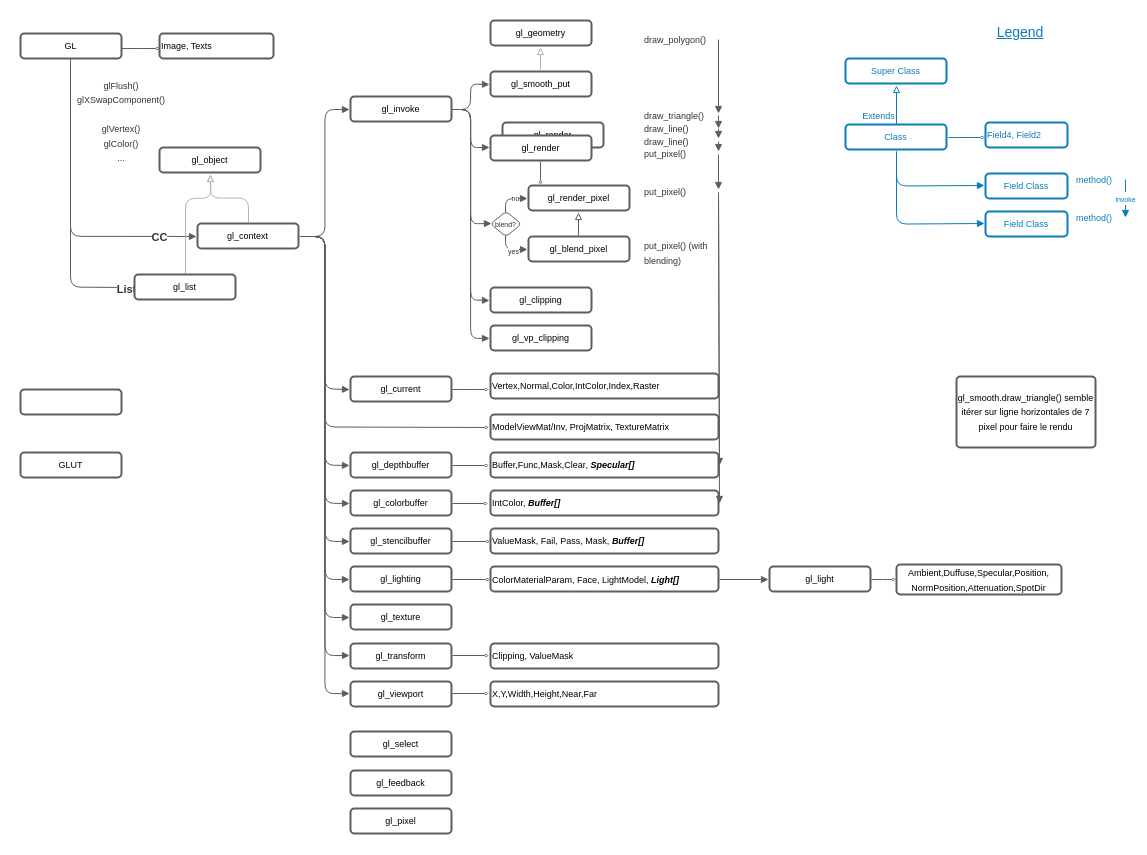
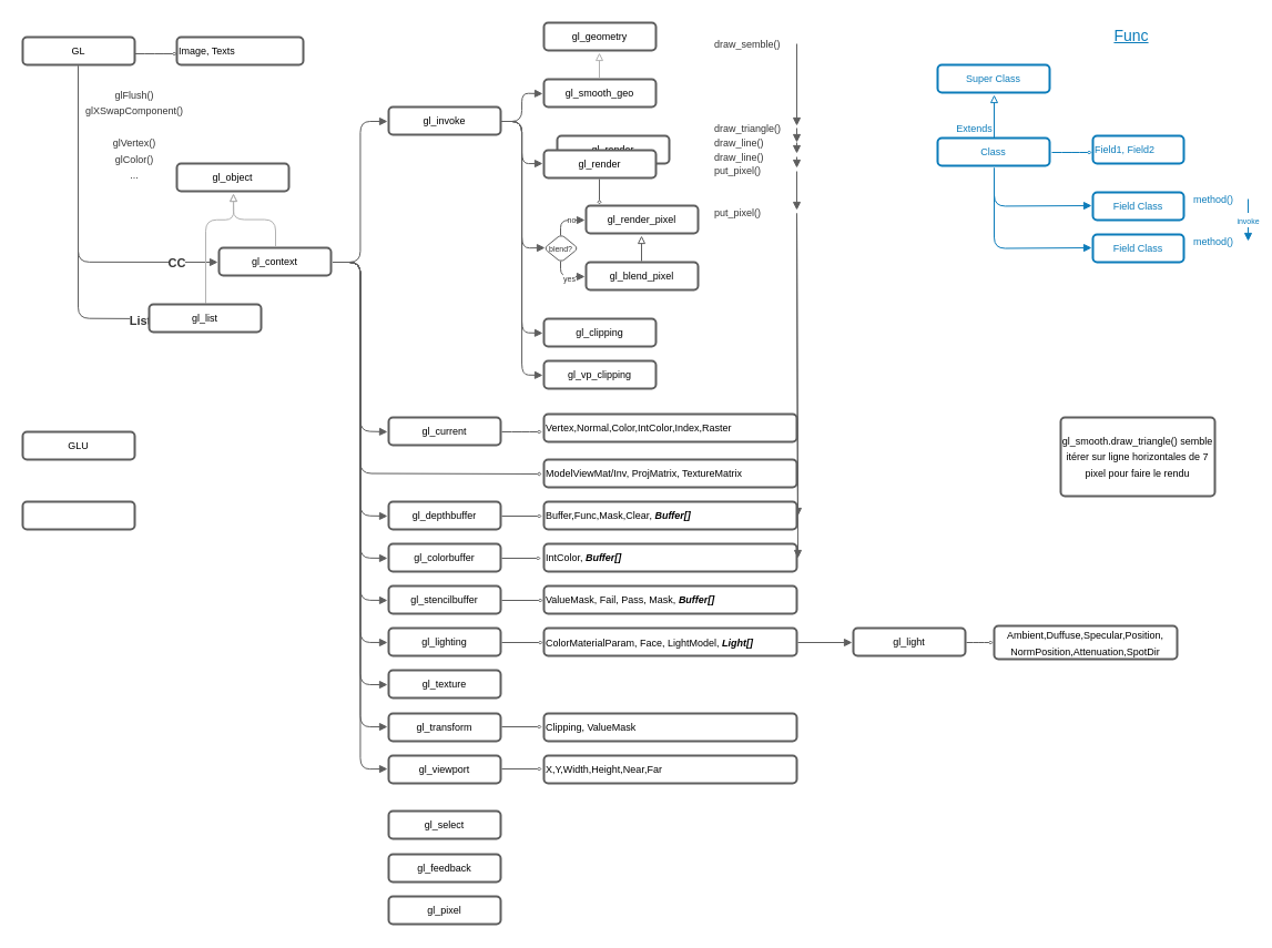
- <mxCell id="202" value="&lt;p style=&quot;align:center;margin-left:0;margin-right:0;margin-top:0px;margin-bottom:0px;text-indent:0;valign:middle;direction:ltr;&quot;&gt;&lt;font style=&quot;font-size:14px;font-family:Arial;color:#0c7cba;direction:ltr;letter-spacing:0px;line-height:100%;opacity:1&quot;&gt;&lt;u&gt;Legend&lt;/u&gt;&lt;/font&gt;&lt;/p&gt;" style="text;vsdxID=145;fillColor=none;gradientColor=none;fillOpacity=0;strokeOpacity=0;strokeWidth=2;spacingTop=-3;spacingBottom=-3;spacingLeft=-3;spacingRight=-3;labelBackgroundColor=none;rounded=1;strokeColor=none;html=1;whiteSpace=wrap;verticalAlign=middle;align=center;;html=1;" parent="200" vertex="1"><mxGeometry x="3.18" y="2.78" width="76.2" height="19.05" as="geometry" /></mxCell>
+ <mxCell id="202" value="&lt;p style=&quot;align:center;margin-left:0;margin-right:0;margin-top:0px;margin-bottom:0px;text-indent:0;valign:middle;direction:ltr;&quot;&gt;&lt;font style=&quot;font-size:14px;font-family:Arial;color:#0c7cba;direction:ltr;letter-spacing:0px;line-height:100%;opacity:1&quot;&gt;&lt;u&gt;Func&lt;/u&gt;&lt;/font&gt;&lt;/p&gt;" style="text;vsdxID=145;fillColor=none;gradientColor=none;fillOpacity=0;strokeOpacity=0;strokeWidth=2;spacingTop=-3;spacingBottom=-3;spacingLeft=-3;spacingRight=-3;labelBackgroundColor=none;rounded=1;strokeColor=none;html=1;whiteSpace=wrap;verticalAlign=middle;align=center;;html=1;" parent="200" vertex="1"><mxGeometry x="3.18" y="2.78" width="76.2" height="19.05" as="geometry" /></mxCell>
- <mxCell id="36" value="&lt;p style=&quot;align:left;margin-left:0;margin-right:0;margin-top:0px;margin-bottom:0px;text-indent:0;valign:middle;direction:ltr;&quot;&gt;&lt;font style=&quot;font-size:9px;font-family:Arial;color:#333333;direction:ltr;letter-spacing:0px;line-height:100%;opacity:1&quot;&gt;draw_polygon()&lt;/font&gt;&lt;/p&gt;" style="text;vsdxID=23;fillColor=none;gradientColor=none;fillOpacity=0;strokeOpacity=0;strokeWidth=2;spacingTop=-3;spacingBottom=-3;spacingLeft=-3;spacingRight=-3;labelBackgroundColor=none;rounded=1;strokeColor=none;html=1;whiteSpace=wrap;verticalAlign=middle;align=left;;html=1;" parent="34" vertex="1"><mxGeometry x="3.17" y="2.48" width="69.85" height="6.35" as="geometry" /></mxCell>
+ <mxCell id="36" value="&lt;p style=&quot;align:left;margin-left:0;margin-right:0;margin-top:0px;margin-bottom:0px;text-indent:0;valign:middle;direction:ltr;&quot;&gt;&lt;font style=&quot;font-size:9px;font-family:Arial;color:#333333;direction:ltr;letter-spacing:0px;line-height:100%;opacity:1&quot;&gt;draw_semble()&lt;/font&gt;&lt;/p&gt;" style="text;vsdxID=23;fillColor=none;gradientColor=none;fillOpacity=0;strokeOpacity=0;strokeWidth=2;spacingTop=-3;spacingBottom=-3;spacingLeft=-3;spacingRight=-3;labelBackgroundColor=none;rounded=1;strokeColor=none;html=1;whiteSpace=wrap;verticalAlign=middle;align=left;;html=1;" parent="34" vertex="1"><mxGeometry x="3.17" y="2.48" width="69.85" height="6.35" as="geometry" /></mxCell>
- <mxCell id="23" value="&lt;p style=&quot;align:center;margin-left:0;margin-right:0;margin-top:0px;margin-bottom:0px;text-indent:0;valign:middle;direction:ltr;&quot;&gt;&lt;font style=&quot;font-size:9px;font-family:Arial;color:#000000;direction:ltr;letter-spacing:0px;line-height:100%;opacity:1&quot;&gt;gl_smooth_put&lt;/font&gt;&lt;/p&gt;" style="text;vsdxID=14;fillColor=none;gradientColor=none;strokeColor=none;strokeWidth=2;spacingTop=-3;spacingBottom=-3;spacingLeft=-3;spacingRight=-3;labelBackgroundColor=none;rounded=1;html=1;whiteSpace=wrap;verticalAlign=middle;align=center;;html=1;" parent="21" vertex="1"><mxGeometry x="3.17" y="2.78" width="95.25" height="19.05" as="geometry" /></mxCell>
+ <mxCell id="23" value="&lt;p style=&quot;align:center;margin-left:0;margin-right:0;margin-top:0px;margin-bottom:0px;text-indent:0;valign:middle;direction:ltr;&quot;&gt;&lt;font style=&quot;font-size:9px;font-family:Arial;color:#000000;direction:ltr;letter-spacing:0px;line-height:100%;opacity:1&quot;&gt;gl_smooth_geo&lt;/font&gt;&lt;/p&gt;" style="text;vsdxID=14;fillColor=none;gradientColor=none;strokeColor=none;strokeWidth=2;spacingTop=-3;spacingBottom=-3;spacingLeft=-3;spacingRight=-3;labelBackgroundColor=none;rounded=1;html=1;whiteSpace=wrap;verticalAlign=middle;align=center;;html=1;" parent="21" vertex="1"><mxGeometry x="3.17" y="2.78" width="95.25" height="19.05" as="geometry" /></mxCell>
- <mxCell id="184" value="&lt;p style=&quot;align:left;margin-left:0;margin-right:0;margin-top:0px;margin-bottom:0px;text-indent:0;valign:middle;direction:ltr;&quot;&gt;&lt;font style=&quot;font-size:9px;font-family:Arial;color:#0c7cba;direction:ltr;letter-spacing:0px;line-height:100%;opacity:1&quot;&gt;Field4, Field2&lt;/font&gt;&lt;/p&gt;" style="text;vsdxID=128;fillColor=none;gradientColor=none;strokeColor=none;strokeWidth=2;spacingTop=-3;spacingBottom=-3;spacingLeft=-3;spacingRight=-3;labelBackgroundColor=none;rounded=1;html=1;whiteSpace=wrap;verticalAlign=middle;align=left;;html=1;" parent="182" vertex="1"><mxGeometry x="3.18" y="2.78" width="76.2" height="19.05" as="geometry" /></mxCell>
+ <mxCell id="184" value="&lt;p style=&quot;align:left;margin-left:0;margin-right:0;margin-top:0px;margin-bottom:0px;text-indent:0;valign:middle;direction:ltr;&quot;&gt;&lt;font style=&quot;font-size:9px;font-family:Arial;color:#0c7cba;direction:ltr;letter-spacing:0px;line-height:100%;opacity:1&quot;&gt;Field1, Field2&lt;/font&gt;&lt;/p&gt;" style="text;vsdxID=128;fillColor=none;gradientColor=none;strokeColor=none;strokeWidth=2;spacingTop=-3;spacingBottom=-3;spacingLeft=-3;spacingRight=-3;labelBackgroundColor=none;rounded=1;html=1;whiteSpace=wrap;verticalAlign=middle;align=left;;html=1;" parent="182" vertex="1"><mxGeometry x="3.18" y="2.78" width="76.2" height="19.05" as="geometry" /></mxCell>
- <mxCell id="214" value="&lt;p style=&quot;align:left;margin-left:0;margin-right:0;margin-top:0px;margin-bottom:0px;text-indent:0;valign:middle;direction:ltr;&quot;&gt;&lt;font style=&quot;font-size:9px;font-family:Arial;color:#333333;direction:ltr;letter-spacing:0px;line-height:100%;opacity:1&quot;&gt;put_pixel() (with blending)&lt;/font&gt;&lt;/p&gt;" style="text;vsdxID=157;fillColor=none;gradientColor=none;fillOpacity=0;strokeOpacity=0;strokeWidth=2;spacingTop=-3;spacingBottom=-3;spacingLeft=-3;spacingRight=-3;labelBackgroundColor=none;rounded=1;strokeColor=none;html=1;whiteSpace=wrap;verticalAlign=middle;align=left;;html=1;" parent="212" vertex="1"><mxGeometry x="3.17" y="2.22" width="69.85" height="26.67" as="geometry" /></mxCell>
+ <mxCell id="173" value="&lt;p style=&quot;align:center;margin-left:0;margin-right:0;margin-top:0px;margin-bottom:0px;text-indent:0;valign:middle;direction:ltr;&quot;&gt;&lt;font style=&quot;font-size:9px;font-family:Arial;color:#000000;direction:ltr;letter-spacing:0px;line-height:100%;opacity:1&quot;&gt;GLU&lt;/font&gt;&lt;/p&gt;" style="text;vsdxID=120;fillColor=none;gradientColor=none;strokeColor=none;strokeWidth=2;spacingTop=-3;spacingBottom=-3;spacingLeft=-3;spacingRight=-3;labelBackgroundColor=none;rounded=1;html=1;whiteSpace=wrap;verticalAlign=middle;align=center;;html=1;" parent="171" vertex="1"><mxGeometry x="3.17" y="2.78" width="95.25" height="19.05" as="geometry" /></mxCell>
- <mxCell id="176" value="&lt;p style=&quot;align:center;margin-left:0;margin-right:0;margin-top:0px;margin-bottom:0px;text-indent:0;valign:middle;direction:ltr;&quot;&gt;&lt;font style=&quot;font-size:9px;font-family:Arial;color:#000000;direction:ltr;letter-spacing:0px;line-height:100%;opacity:1&quot;&gt;GLUT&lt;/font&gt;&lt;/p&gt;" style="text;vsdxID=122;fillColor=none;gradientColor=none;strokeColor=none;strokeWidth=2;spacingTop=-3;spacingBottom=-3;spacingLeft=-3;spacingRight=-3;labelBackgroundColor=none;rounded=1;html=1;whiteSpace=wrap;verticalAlign=middle;align=center;;html=1;" parent="174" vertex="1"><mxGeometry x="3.17" y="2.78" width="95.25" height="19.05" as="geometry" /></mxCell>
- <mxCell id="125" value="&lt;p style=&quot;align:left;margin-left:0;margin-right:0;margin-top:0px;margin-bottom:0px;text-indent:0;valign:middle;direction:ltr;&quot;&gt;&lt;font style=&quot;font-size:9px;font-family:Arial;color:#000000;direction:ltr;letter-spacing:0px;line-height:100%;opacity:1&quot;&gt;Buffer,Func,Mask,Clear, &lt;/font&gt;&lt;font style=&quot;font-size:9px;font-family:Arial;color:#000000;direction:ltr;letter-spacing:0px;line-height:100%;opacity:1&quot;&gt;&lt;i&gt;&lt;b&gt;Specular[]&lt;/b&gt;&lt;/i&gt;&lt;/font&gt;&lt;/p&gt;" style="text;vsdxID=66;fillColor=none;gradientColor=none;strokeColor=none;strokeWidth=2;spacingTop=-3;spacingBottom=-3;spacingLeft=-3;spacingRight=-3;labelBackgroundColor=none;rounded=1;html=1;whiteSpace=wrap;verticalAlign=middle;align=left;;html=1;" parent="123" vertex="1"><mxGeometry x="3.17" y="2.78" width="222.25" height="19.05" as="geometry" /></mxCell>
+ <mxCell id="125" value="&lt;p style=&quot;align:left;margin-left:0;margin-right:0;margin-top:0px;margin-bottom:0px;text-indent:0;valign:middle;direction:ltr;&quot;&gt;&lt;font style=&quot;font-size:9px;font-family:Arial;color:#000000;direction:ltr;letter-spacing:0px;line-height:100%;opacity:1&quot;&gt;Buffer,Func,Mask,Clear, &lt;/font&gt;&lt;font style=&quot;font-size:9px;font-family:Arial;color:#000000;direction:ltr;letter-spacing:0px;line-height:100%;opacity:1&quot;&gt;&lt;i&gt;&lt;b&gt;Buffer[]&lt;/b&gt;&lt;/i&gt;&lt;/font&gt;&lt;/p&gt;" style="text;vsdxID=66;fillColor=none;gradientColor=none;strokeColor=none;strokeWidth=2;spacingTop=-3;spacingBottom=-3;spacingLeft=-3;spacingRight=-3;labelBackgroundColor=none;rounded=1;html=1;whiteSpace=wrap;verticalAlign=middle;align=left;;html=1;" parent="123" vertex="1"><mxGeometry x="3.17" y="2.78" width="222.25" height="19.05" as="geometry" /></mxCell>
